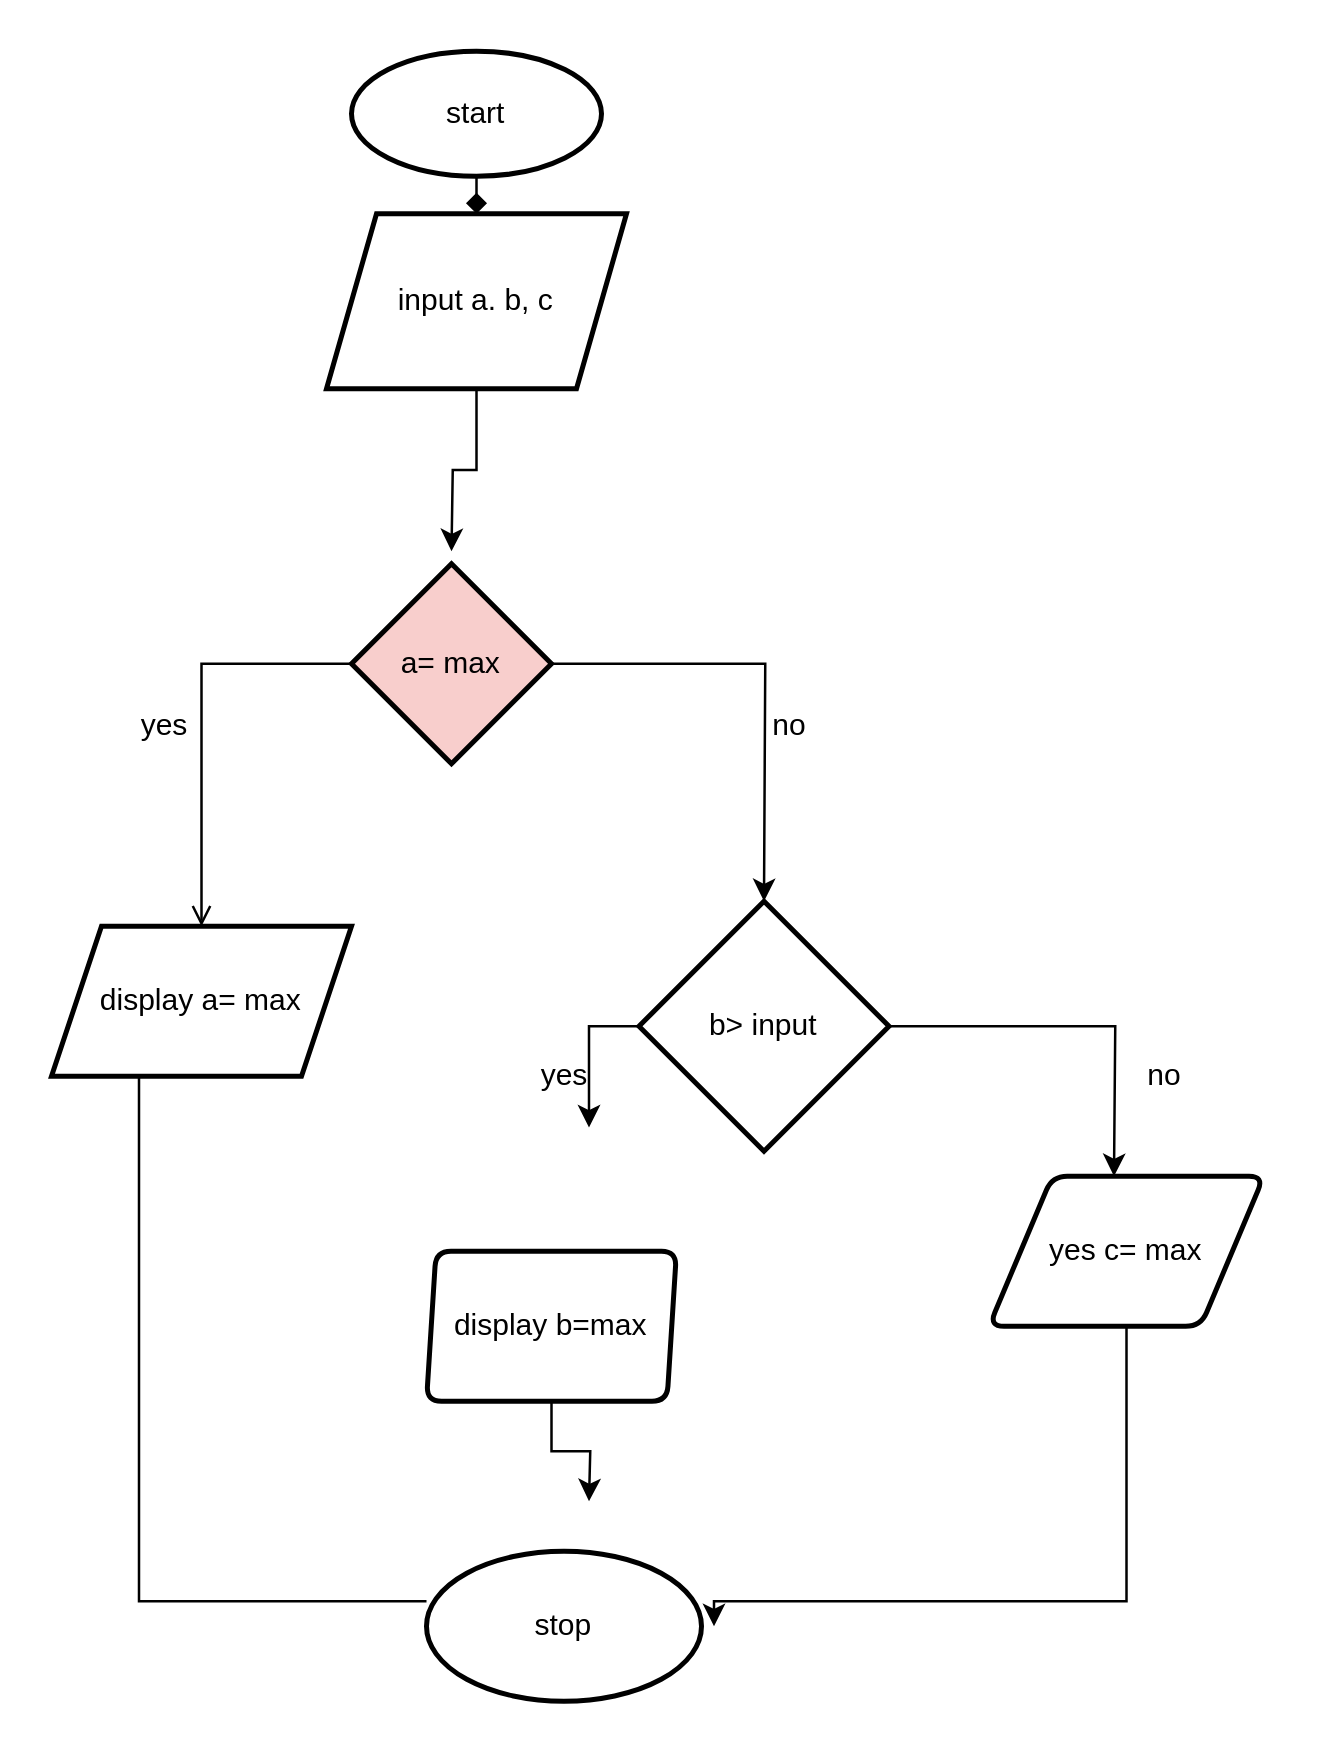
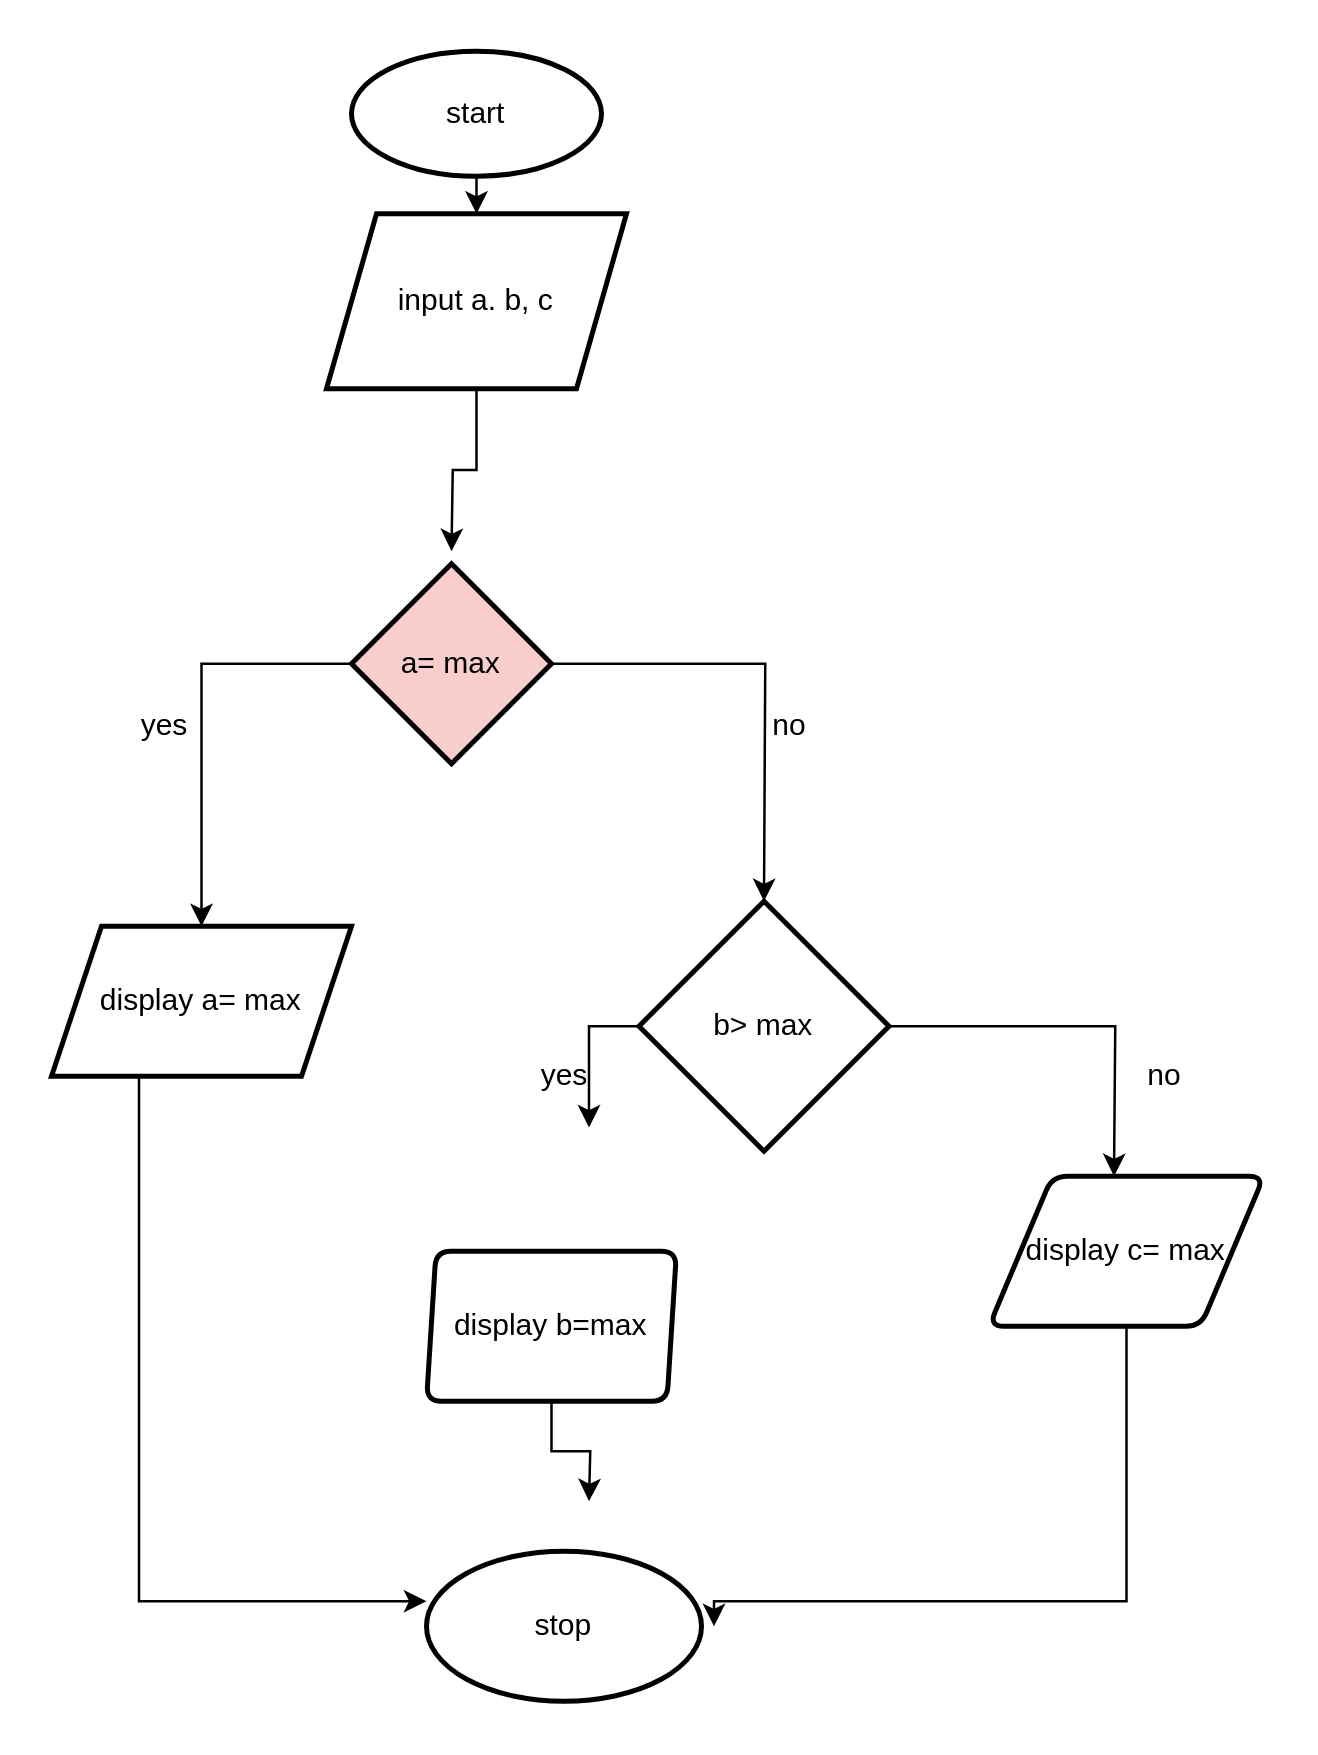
- <mxCell id="2" value="" style="edgeStyle=orthogonalEdgeStyle;rounded=0;orthogonalLoop=1;jettySize=auto;html=1;endArrow=diamond;" parent="1" source="3" target="9" edge="1"><mxGeometry relative="1" as="geometry" /></mxCell>
+ <mxCell id="2" value="" style="edgeStyle=orthogonalEdgeStyle;rounded=0;orthogonalLoop=1;jettySize=auto;html=1;" parent="1" source="3" target="9" edge="1"><mxGeometry relative="1" as="geometry" /></mxCell>
- <mxCell id="10" value="" style="edgeStyle=orthogonalEdgeStyle;rounded=0;orthogonalLoop=1;jettySize=auto;html=1;endArrow=open;" parent="1" source="12" target="14" edge="1"><mxGeometry relative="1" as="geometry"><Array as="points"><mxPoint x="80" y="265" /></Array></mxGeometry></mxCell>
+ <mxCell id="10" value="" style="edgeStyle=orthogonalEdgeStyle;rounded=0;orthogonalLoop=1;jettySize=auto;html=1;" parent="1" source="12" target="14" edge="1"><mxGeometry relative="1" as="geometry"><Array as="points"><mxPoint x="80" y="265" /></Array></mxGeometry></mxCell>
- <mxCell id="6" value="b&amp;gt; input" style="strokeWidth=2;html=1;shape=mxgraph.flowchart.decision;whiteSpace=wrap;" parent="1" vertex="1"><mxGeometry x="255" y="360" width="100" height="100" as="geometry" /></mxCell>
+ <mxCell id="6" value="b&amp;gt; max" style="strokeWidth=2;html=1;shape=mxgraph.flowchart.decision;whiteSpace=wrap;" parent="1" vertex="1"><mxGeometry x="255" y="360" width="100" height="100" as="geometry" /></mxCell>
- <mxCell id="22" value="yes c= max" style="shape=parallelogram;html=1;strokeWidth=2;perimeter=parallelogramPerimeter;whiteSpace=wrap;rounded=1;arcSize=12;size=0.23;" parent="1" vertex="1"><mxGeometry x="395" y="470" width="110" height="60" as="geometry" /></mxCell>
+ <mxCell id="22" value="display c= max" style="shape=parallelogram;html=1;strokeWidth=2;perimeter=parallelogramPerimeter;whiteSpace=wrap;rounded=1;arcSize=12;size=0.23;" parent="1" vertex="1"><mxGeometry x="395" y="470" width="110" height="60" as="geometry" /></mxCell>
- <mxCell id="13" style="edgeStyle=orthogonalEdgeStyle;rounded=0;orthogonalLoop=1;jettySize=auto;html=1;endArrow=none;" parent="1" source="14" target="7" edge="1"><mxGeometry relative="1" as="geometry"><Array as="points"><mxPoint x="55" y="640" /></Array></mxGeometry></mxCell>
+ <mxCell id="13" style="edgeStyle=orthogonalEdgeStyle;rounded=0;orthogonalLoop=1;jettySize=auto;html=1;" parent="1" source="14" target="7" edge="1"><mxGeometry relative="1" as="geometry"><Array as="points"><mxPoint x="55" y="640" /></Array></mxGeometry></mxCell>
